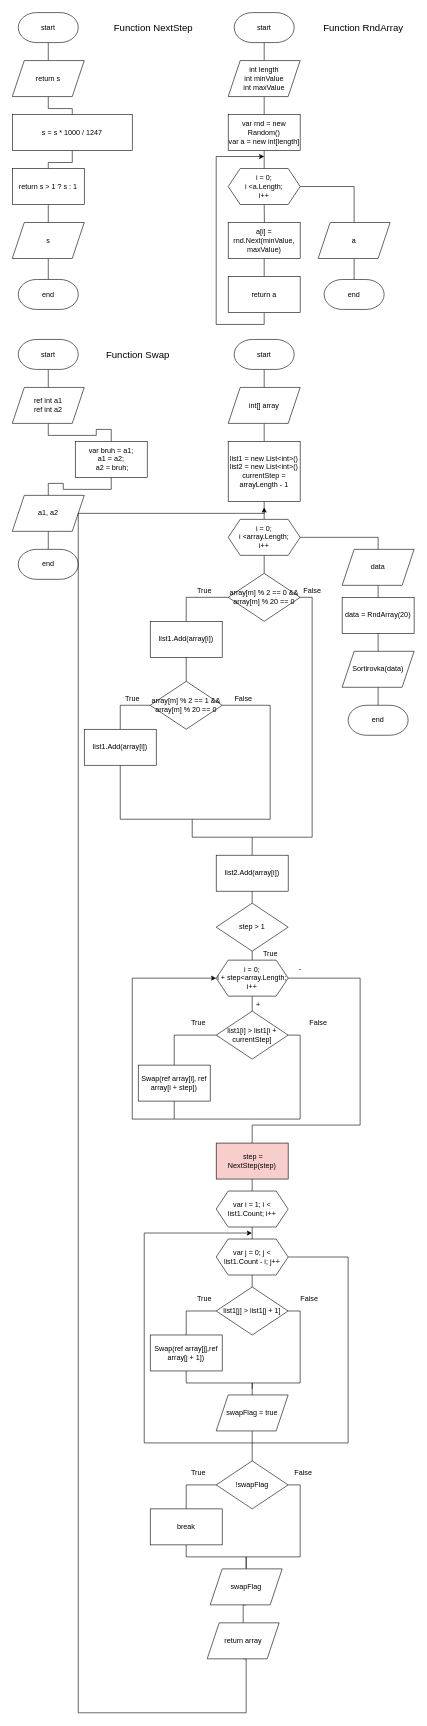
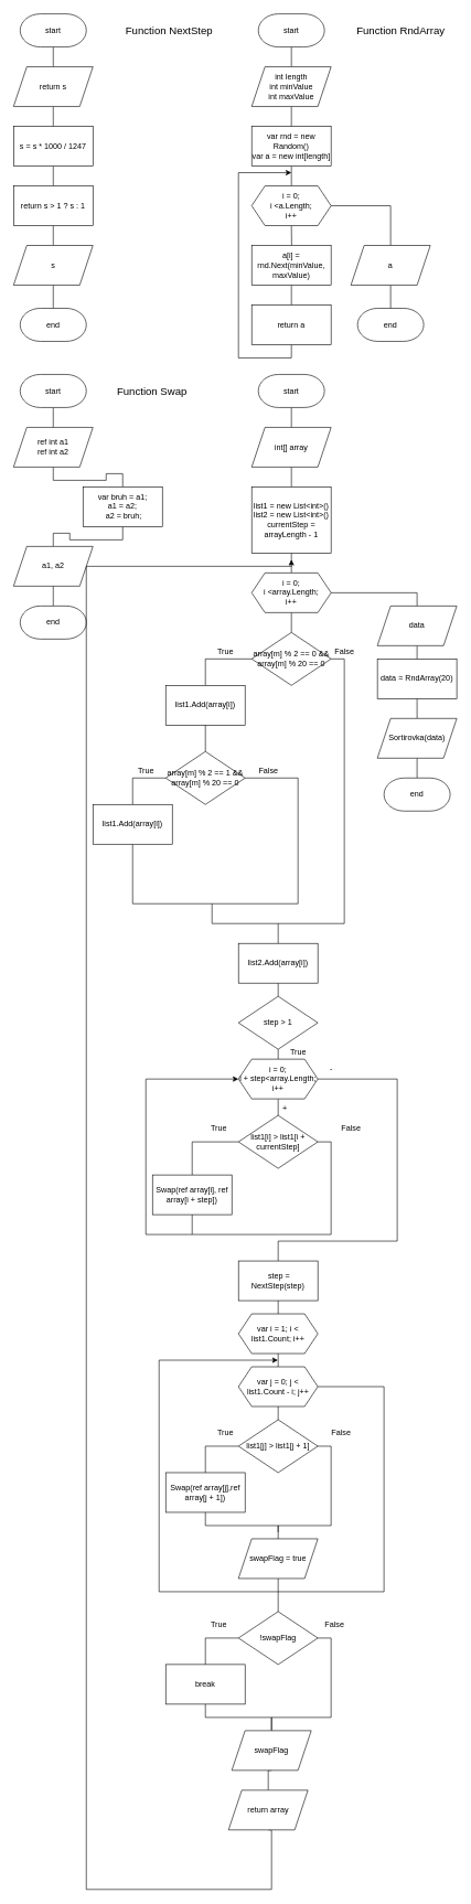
- <mxCell id="25" value="s = s * 1000 / 1247" style="rounded=0;whiteSpace=wrap;html=1;" parent="1" vertex="1"><mxGeometry x="20" y="190" width="200" height="60" as="geometry" /></mxCell>
+ <mxCell id="25" value="s = s * 1000 / 1247" style="rounded=0;whiteSpace=wrap;html=1;" parent="1" vertex="1"><mxGeometry x="20" y="190" width="120" height="60" as="geometry" /></mxCell>
- <mxCell id="63" value="&amp;nbsp;step = NextStep(step)" style="rounded=0;whiteSpace=wrap;html=1;fillColor=#f8cecc;" parent="1" vertex="1"><mxGeometry x="360" y="1905" width="120" height="60" as="geometry" /></mxCell>
+ <mxCell id="63" value="&amp;nbsp;step = NextStep(step)" style="rounded=0;whiteSpace=wrap;html=1;" parent="1" vertex="1"><mxGeometry x="360" y="1905" width="120" height="60" as="geometry" /></mxCell>
